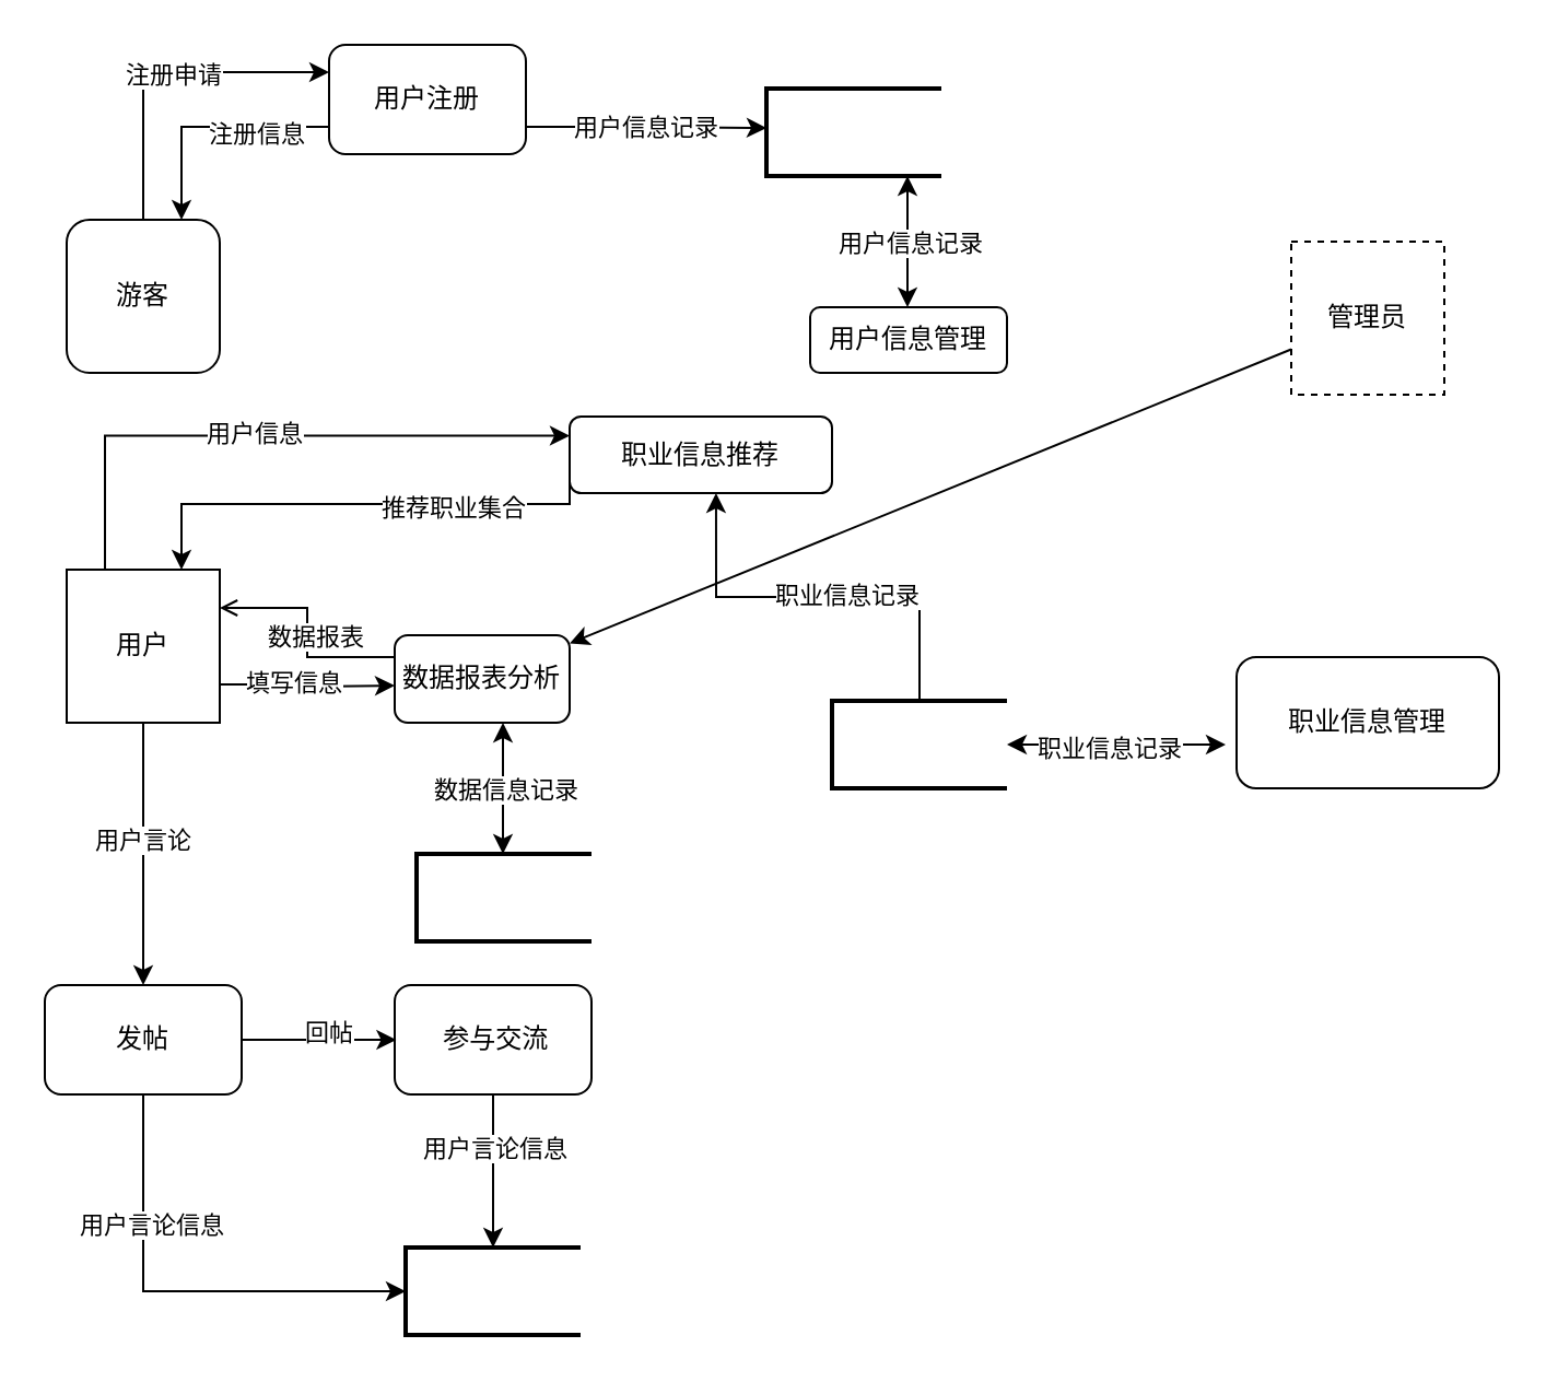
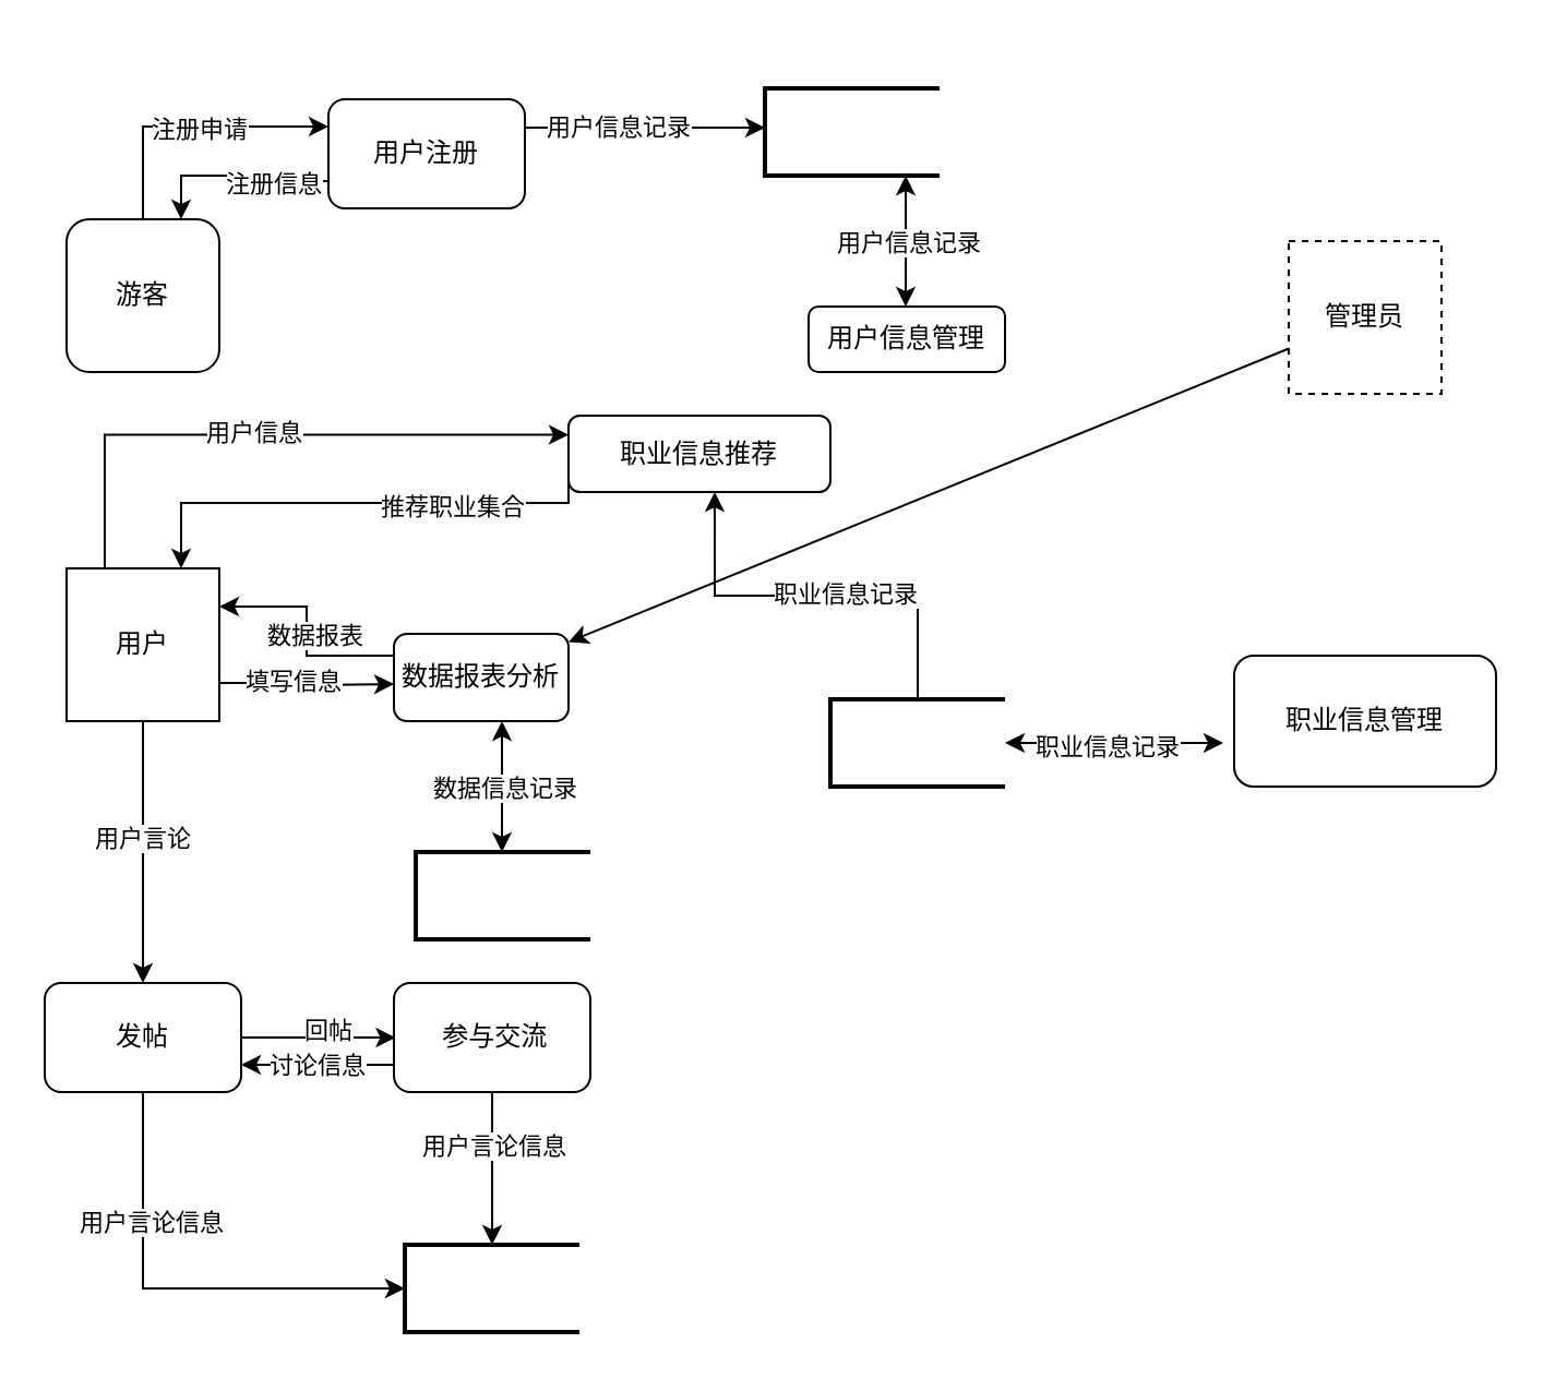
- <mxCell id="8" value="用户注册" style="rounded=1;whiteSpace=wrap;html=1;" vertex="1" parent="1"><mxGeometry x="150" y="20" width="90" height="50" as="geometry" /></mxCell>
+ <mxCell id="8" value="用户注册" style="rounded=1;whiteSpace=wrap;html=1;" vertex="1" parent="1"><mxGeometry x="150" y="45" width="90" height="50" as="geometry" /></mxCell>
- <mxCell id="31" style="edgeStyle=orthogonalEdgeStyle;rounded=0;orthogonalLoop=1;jettySize=auto;html=1;exitX=0;exitY=0.25;exitDx=0;exitDy=0;entryX=1;entryY=0.25;entryDx=0;entryDy=0;endArrow=open;" edge="1" parent="1" source="33" target="21"><mxGeometry relative="1" as="geometry" /></mxCell>
+ <mxCell id="31" style="edgeStyle=orthogonalEdgeStyle;rounded=0;orthogonalLoop=1;jettySize=auto;html=1;exitX=0;exitY=0.25;exitDx=0;exitDy=0;entryX=1;entryY=0.25;entryDx=0;entryDy=0;" edge="1" parent="1" source="33" target="21"><mxGeometry relative="1" as="geometry" /></mxCell>
+ <mxCell id="40" value="讨论信息" style="edgeStyle=none;rounded=0;orthogonalLoop=1;jettySize=auto;html=1;exitX=0;exitY=0.75;exitDx=0;exitDy=0;entryX=1;entryY=0.75;entryDx=0;entryDy=0;" edge="1" parent="1" source="43" target="39"><mxGeometry relative="1" as="geometry" /></mxCell>
